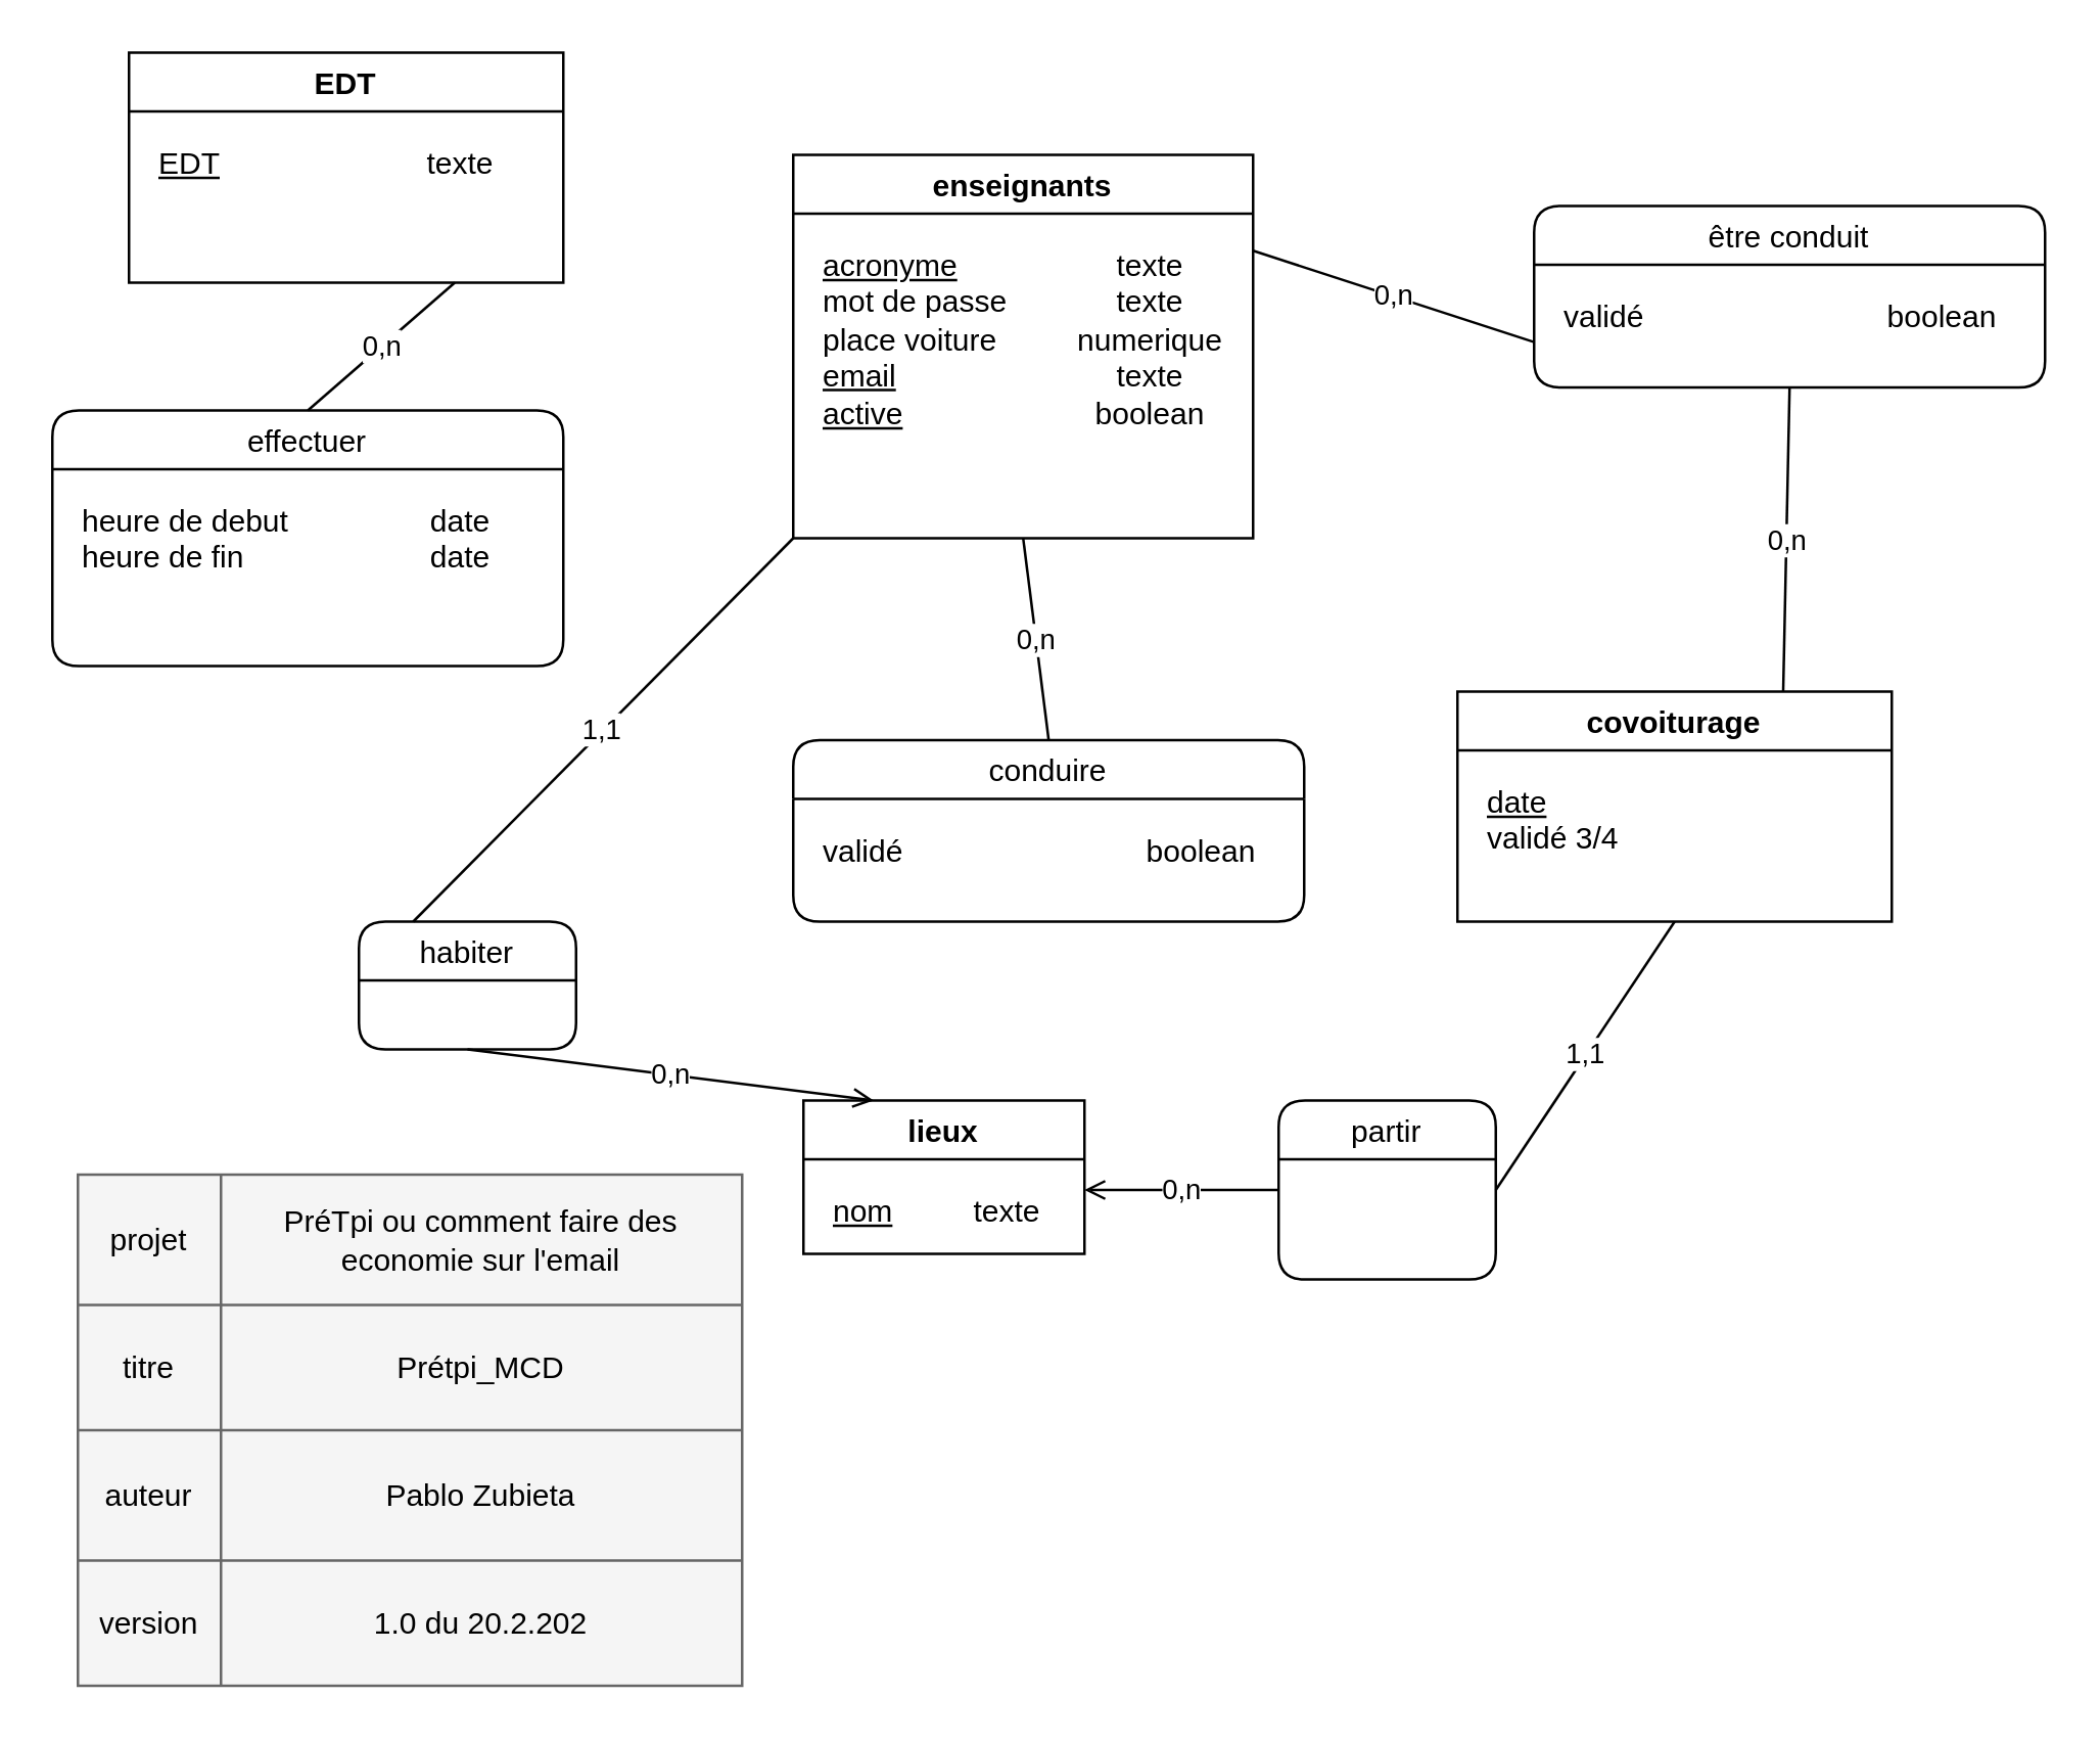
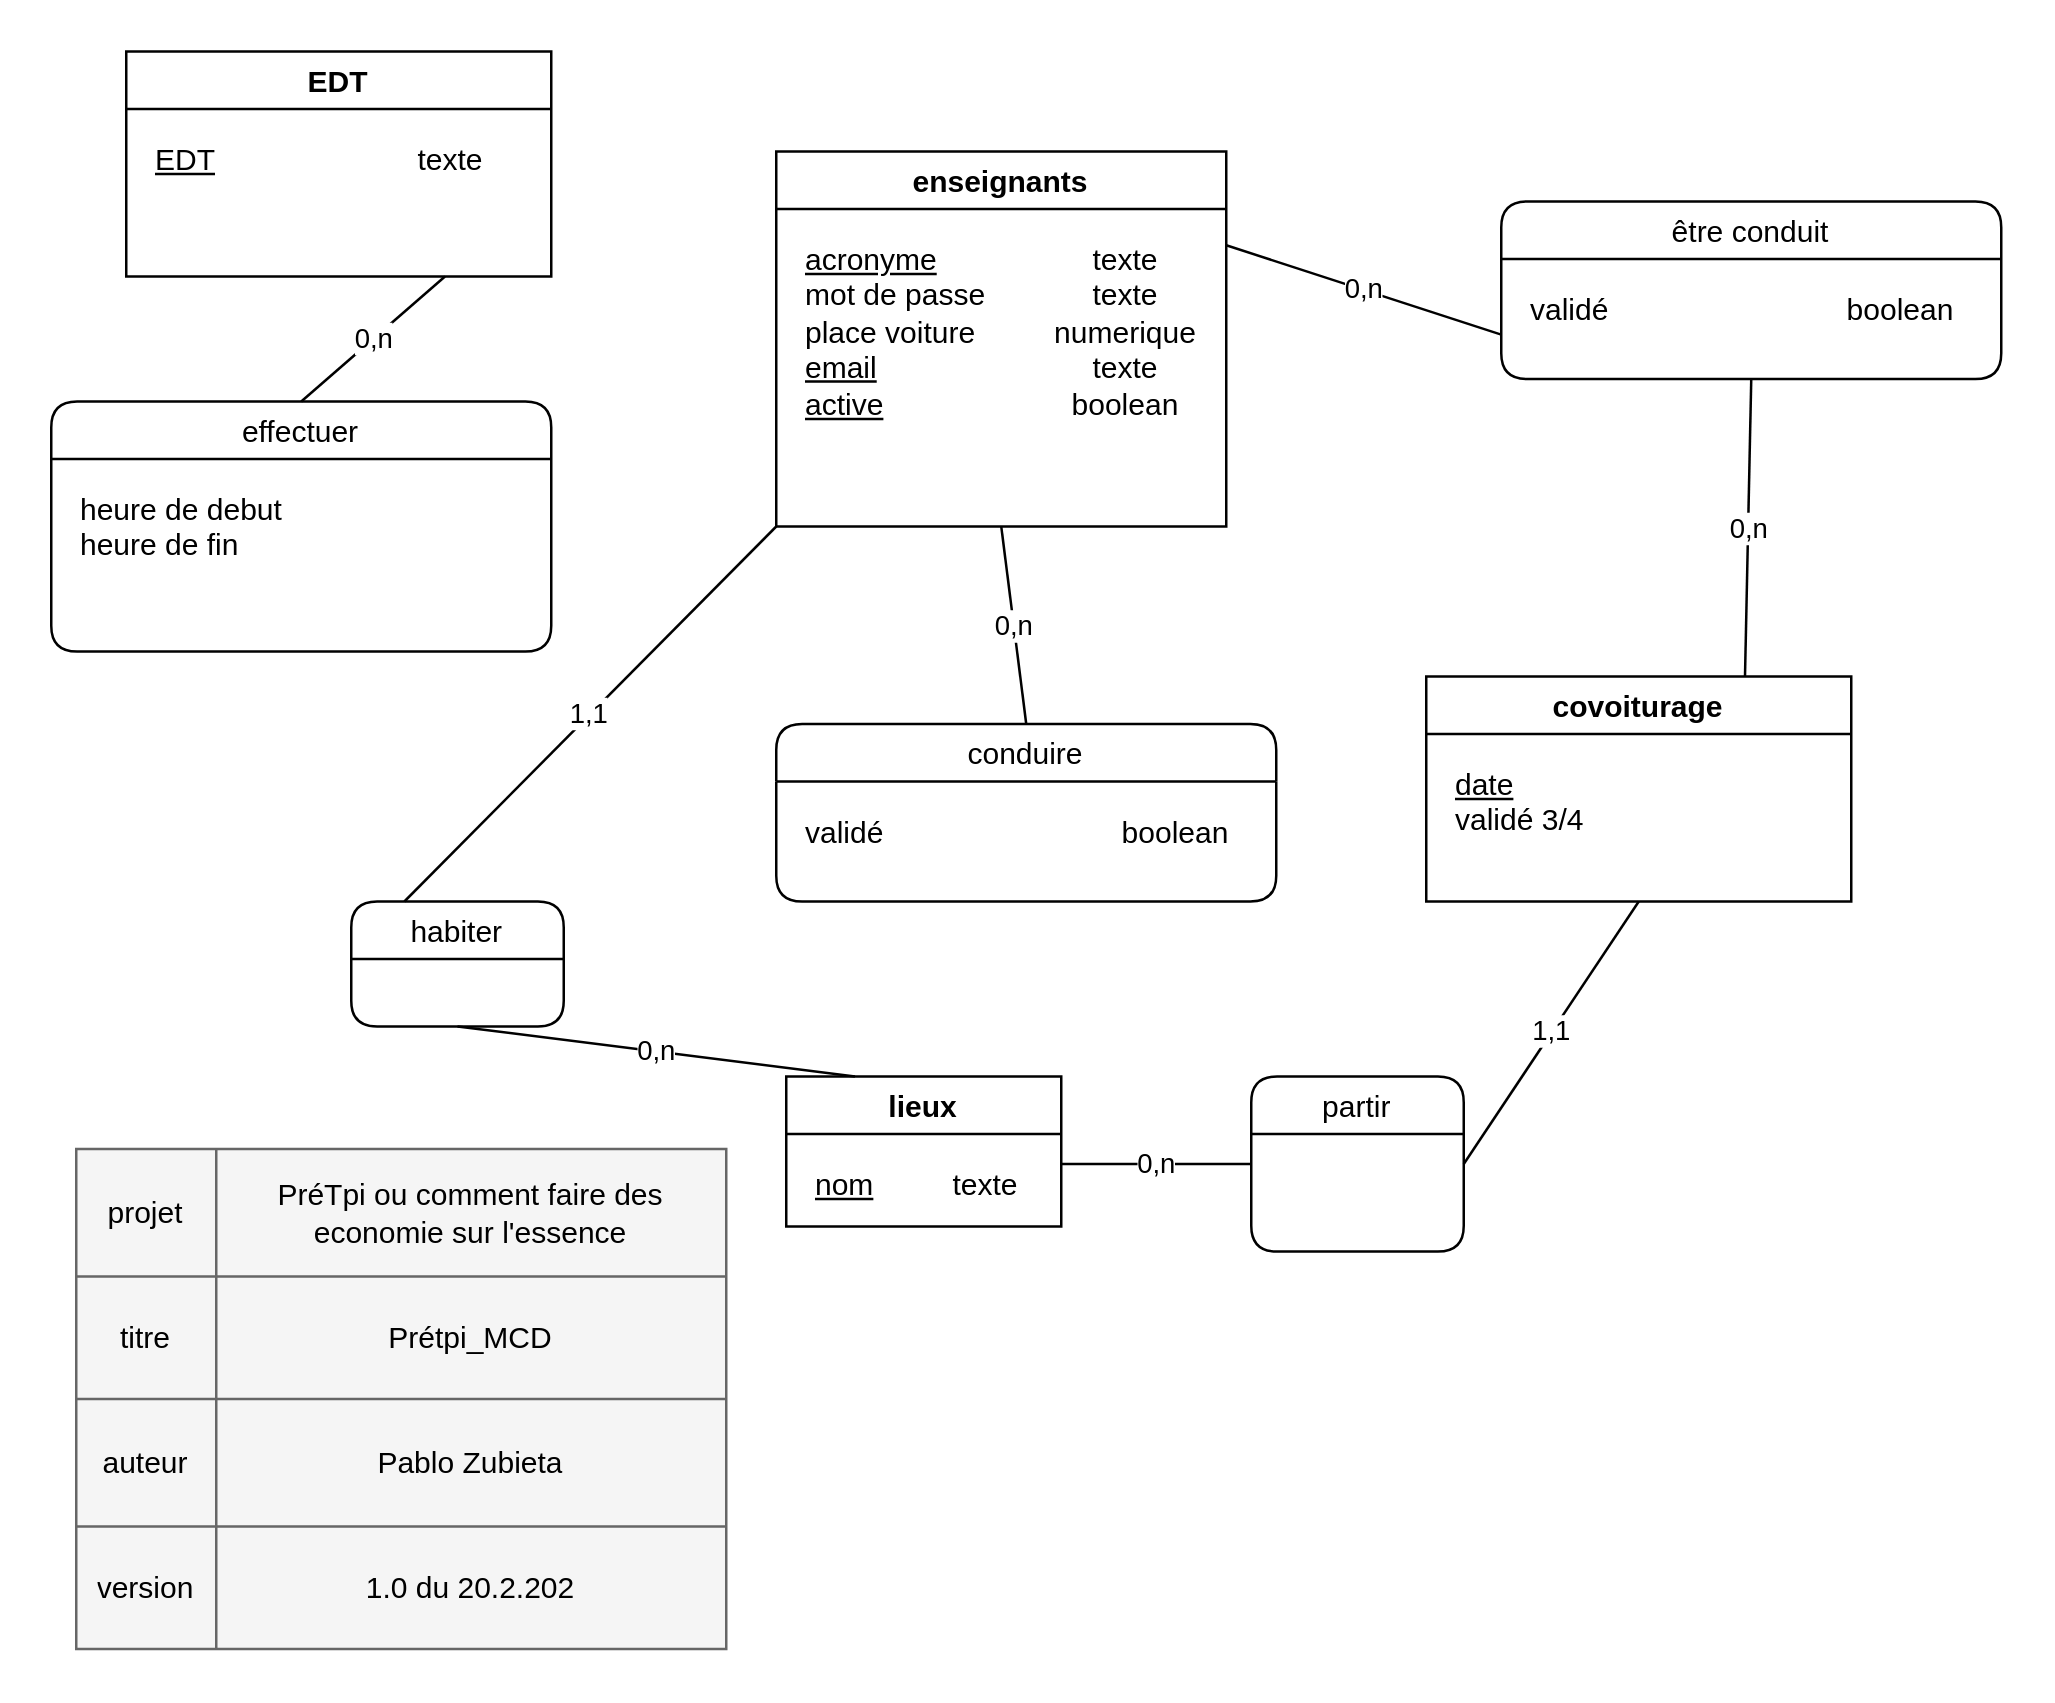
- <mxCell id="43" value="date&lt;br&gt;date" style="text;html=1;strokeColor=none;fillColor=none;align=center;verticalAlign=top;whiteSpace=wrap;rounded=0;" parent="41" vertex="1"><mxGeometry x="130" y="30" width="60" height="60" as="geometry" /></mxCell>
- <mxCell id="31" value="0,n" style="endArrow=open;html=1;entryX=0.25;entryY=0;entryDx=0;entryDy=0;exitX=0.5;exitY=1;exitDx=0;exitDy=0;" parent="1" source="29" target="26" edge="1"><mxGeometry width="50" height="50" relative="1" as="geometry"><mxPoint x="70" y="200" as="sourcePoint" /><mxPoint x="190" y="140" as="targetPoint" /></mxGeometry></mxCell>
+ <mxCell id="31" value="0,n" style="endArrow=none;html=1;entryX=0.25;entryY=0;entryDx=0;entryDy=0;exitX=0.5;exitY=1;exitDx=0;exitDy=0;" parent="1" source="29" target="26" edge="1"><mxGeometry width="50" height="50" relative="1" as="geometry"><mxPoint x="70" y="200" as="sourcePoint" /><mxPoint x="190" y="140" as="targetPoint" /></mxGeometry></mxCell>
- <mxCell id="34" value="0,n" style="endArrow=open;html=1;entryX=1;entryY=0.25;entryDx=0;entryDy=0;exitX=0;exitY=0.5;exitDx=0;exitDy=0;" parent="1" source="33" target="27" edge="1"><mxGeometry width="50" height="50" relative="1" as="geometry"><mxPoint x="670" y="470" as="sourcePoint" /><mxPoint x="430" y="530" as="targetPoint" /></mxGeometry></mxCell>
+ <mxCell id="34" value="0,n" style="endArrow=none;html=1;entryX=1;entryY=0.25;entryDx=0;entryDy=0;exitX=0;exitY=0.5;exitDx=0;exitDy=0;" parent="1" source="33" target="27" edge="1"><mxGeometry width="50" height="50" relative="1" as="geometry"><mxPoint x="670" y="470" as="sourcePoint" /><mxPoint x="430" y="530" as="targetPoint" /></mxGeometry></mxCell>
- <mxCell id="8" value="PréTpi ou comment faire des economie sur l'email" style="shape=partialRectangle;html=1;whiteSpace=wrap;connectable=0;fillColor=none;top=0;left=0;bottom=0;right=0;overflow=hidden;" parent="6" vertex="1"><mxGeometry x="56" width="204" height="51" as="geometry"><mxRectangle width="204" height="51" as="alternateBounds" /></mxGeometry></mxCell>
+ <mxCell id="8" value="PréTpi ou comment faire des economie sur l'essence" style="shape=partialRectangle;html=1;whiteSpace=wrap;connectable=0;fillColor=none;top=0;left=0;bottom=0;right=0;overflow=hidden;" parent="6" vertex="1"><mxGeometry x="56" width="204" height="51" as="geometry"><mxRectangle width="204" height="51" as="alternateBounds" /></mxGeometry></mxCell>
